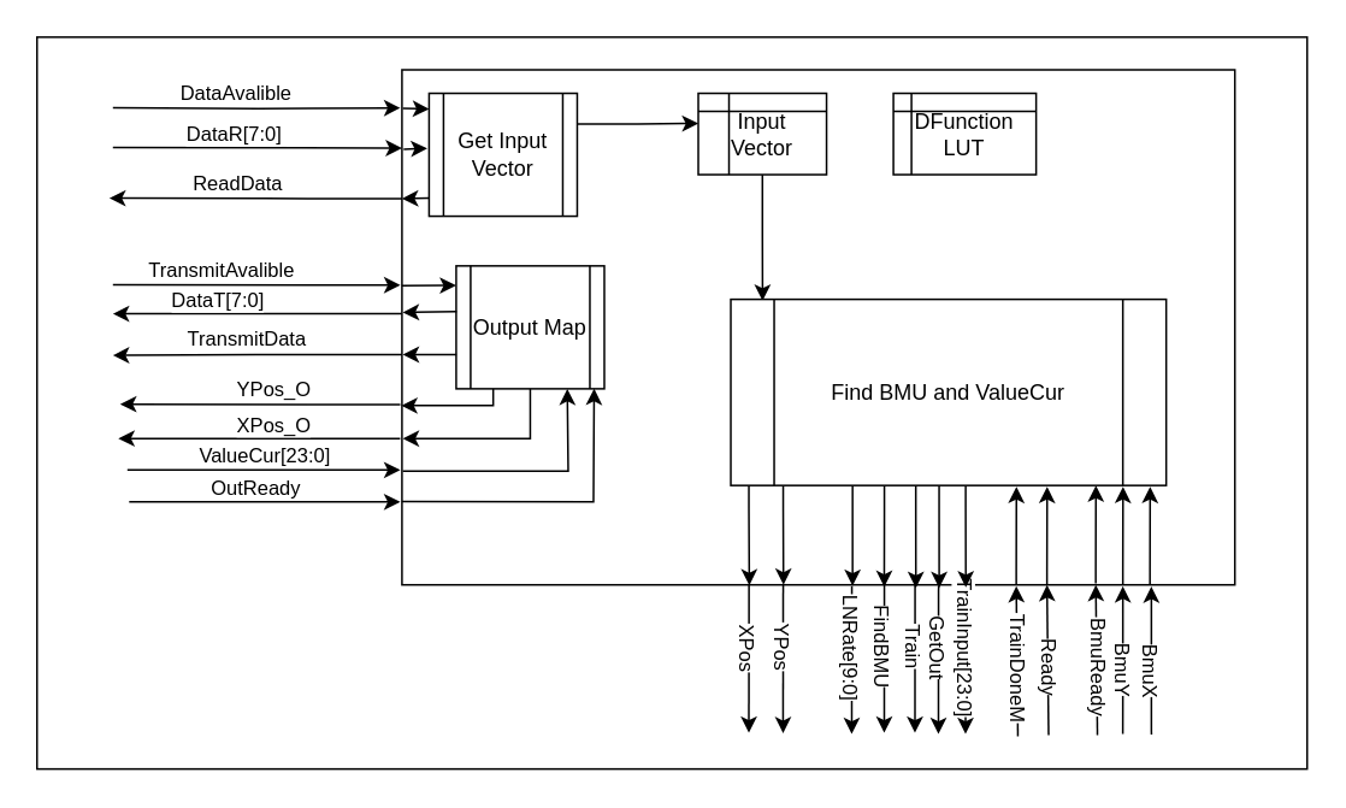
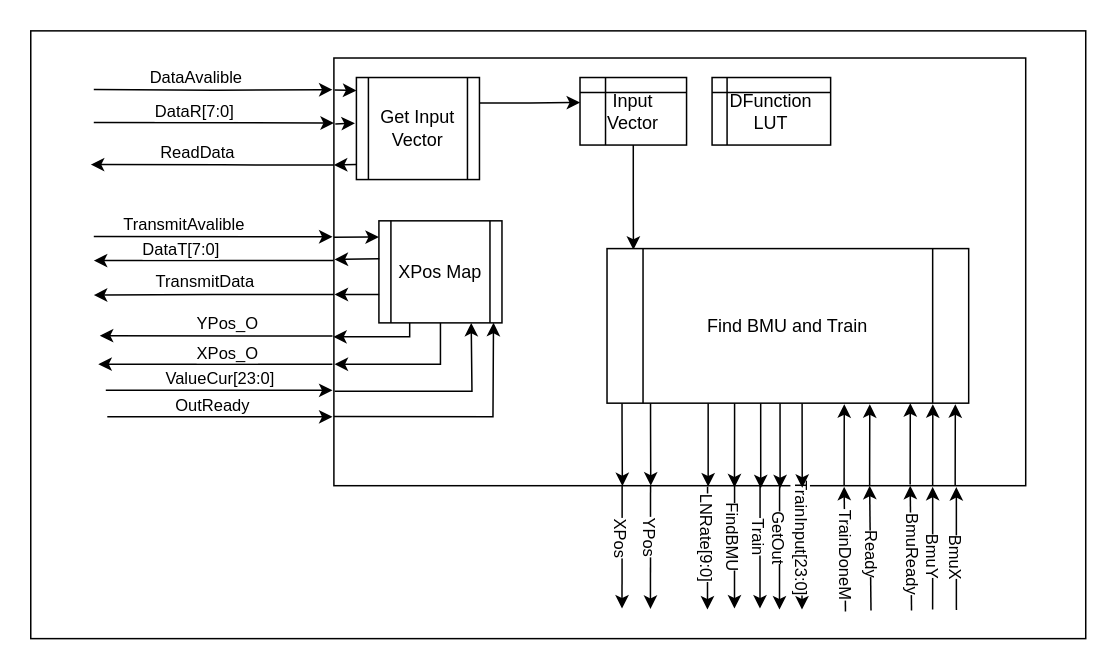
- <mxCell id="50" value="DFunction&lt;br&gt;LUT" style="shape=internalStorage;whiteSpace=wrap;html=1;backgroundOutline=1;dx=10;dy=10;" vertex="1" parent="1"><mxGeometry x="494" y="51.09" width="79" height="45" as="geometry" /></mxCell>
+ <mxCell id="50" value="DFunction&lt;br&gt;LUT" style="shape=internalStorage;whiteSpace=wrap;html=1;backgroundOutline=1;dx=10;dy=10;" vertex="1" parent="1"><mxGeometry x="474" y="51.09" width="79" height="45" as="geometry" /></mxCell>
- <mxCell id="58" value="Output Map" style="shape=process;whiteSpace=wrap;html=1;backgroundOutline=1;" vertex="1" parent="1"><mxGeometry x="252" y="146.59" width="82" height="68" as="geometry" /></mxCell>
+ <mxCell id="58" value="XPos Map" style="shape=process;whiteSpace=wrap;html=1;backgroundOutline=1;" vertex="1" parent="1"><mxGeometry x="252" y="146.59" width="82" height="68" as="geometry" /></mxCell>
- <mxCell id="71" value="Find BMU and ValueCur" style="shape=process;whiteSpace=wrap;html=1;backgroundOutline=1;" vertex="1" parent="1"><mxGeometry x="404" y="165.09" width="241" height="103" as="geometry" /></mxCell>
+ <mxCell id="71" value="Find BMU and Train" style="shape=process;whiteSpace=wrap;html=1;backgroundOutline=1;" vertex="1" parent="1"><mxGeometry x="404" y="165.09" width="241" height="103" as="geometry" /></mxCell>
